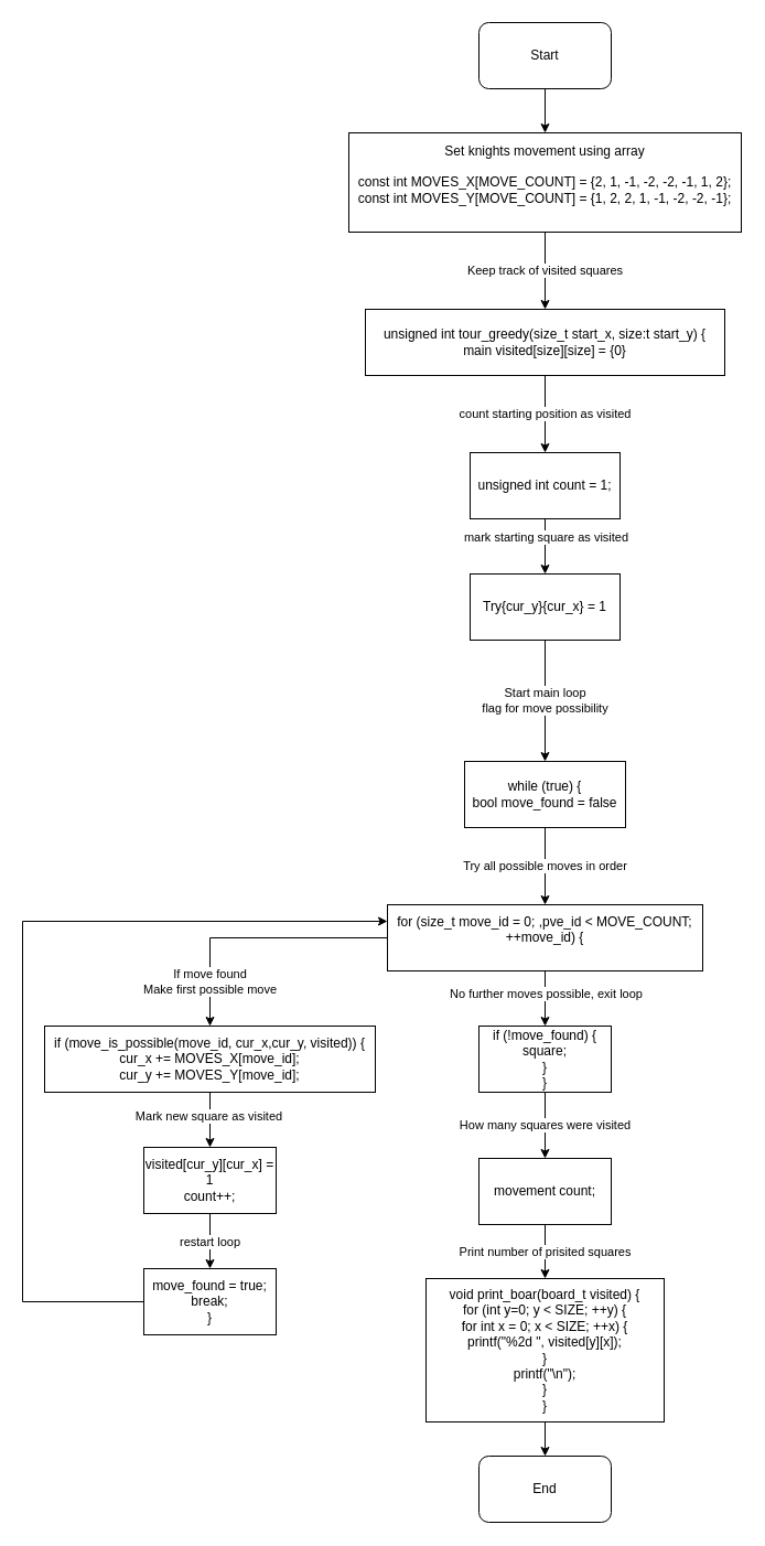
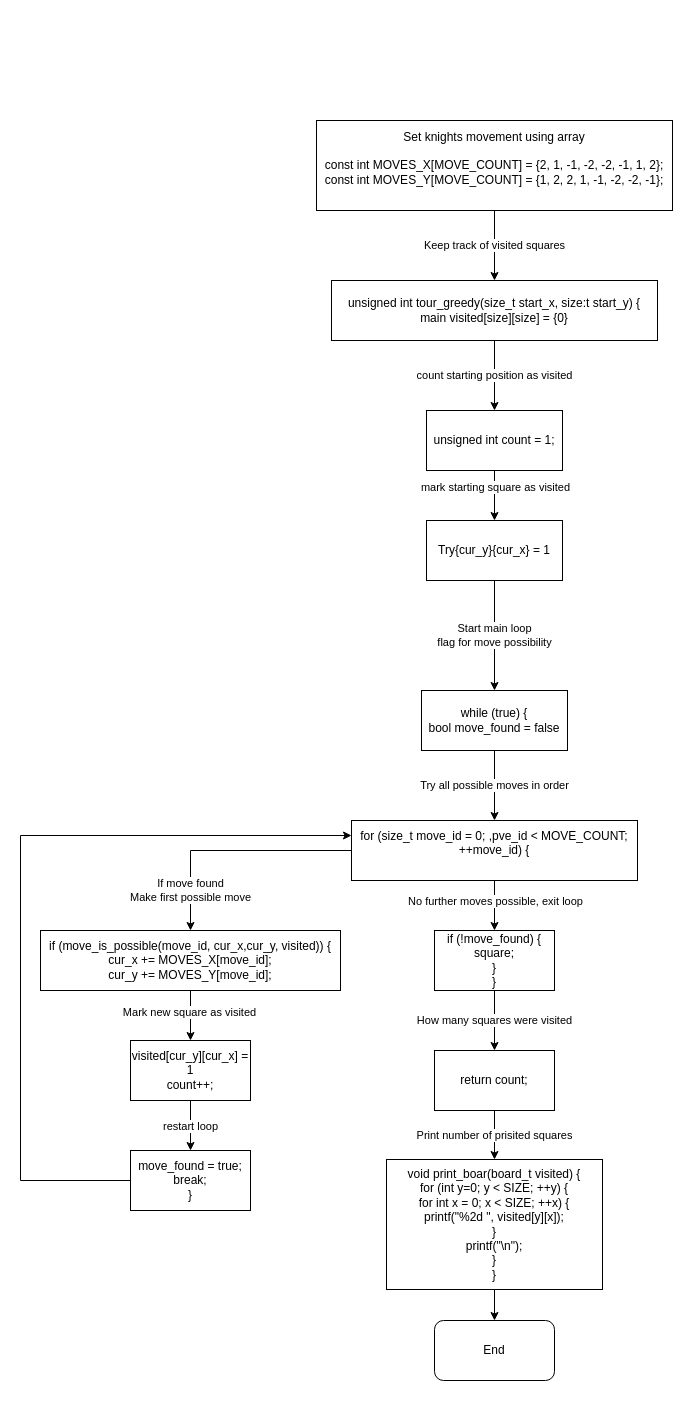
- <mxCell id="3" value="Start" style="rounded=1;whiteSpace=wrap;html=1;" vertex="1" parent="1"><mxGeometry x="434" y="20" width="120" height="60" as="geometry" /></mxCell>
- <mxCell id="2" style="edgeStyle=orthogonalEdgeStyle;rounded=0;orthogonalLoop=1;jettySize=auto;html=1;" edge="1" parent="1" source="3" target="5"><mxGeometry relative="1" as="geometry"><mxPoint x="494" y="160" as="targetPoint" /></mxGeometry></mxCell>
- <mxCell id="29" value="movement count;" style="rounded=0;whiteSpace=wrap;html=1;" vertex="1" parent="1"><mxGeometry x="434" y="1050" width="120" height="60" as="geometry" /></mxCell>
+ <mxCell id="29" value="return count;" style="rounded=0;whiteSpace=wrap;html=1;" vertex="1" parent="1"><mxGeometry x="434" y="1050" width="120" height="60" as="geometry" /></mxCell>
